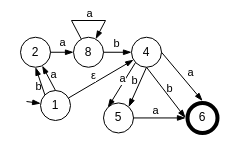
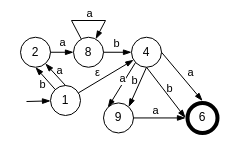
- <mxCell id="4" value="1" style="ellipse;whiteSpace=wrap;html=1;fontColor=#000000;strokeColor=#000000;fillColor=none;" parent="1" vertex="1"><mxGeometry x="40.01" y="90" width="30" height="30" as="geometry" /></mxCell>
+ <mxCell id="4" value="1" style="ellipse;whiteSpace=wrap;html=1;fontColor=#000000;strokeColor=#000000;fillColor=none;" parent="1" vertex="1"><mxGeometry x="50.01" y="85" width="30" height="30" as="geometry" /></mxCell>
- <mxCell id="20" value="5" style="ellipse;whiteSpace=wrap;html=1;fontColor=#000000;strokeColor=#000000;strokeWidth=1;perimeterSpacing=0;fillColor=none;" parent="1" vertex="1"><mxGeometry x="103.01" y="102.45" width="30" height="30" as="geometry" /></mxCell>
+ <mxCell id="20" value="9" style="ellipse;whiteSpace=wrap;html=1;fontColor=#000000;strokeColor=#000000;strokeWidth=1;perimeterSpacing=0;fillColor=none;" parent="1" vertex="1"><mxGeometry x="103.01" y="102.45" width="30" height="30" as="geometry" /></mxCell>
